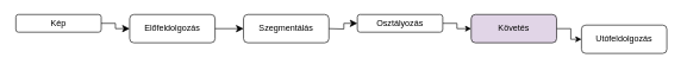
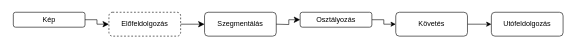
- <mxCell id="2" value="Előfeldolgozás" style="rounded=1;whiteSpace=wrap;html=1;fontSize=12;glass=0;strokeWidth=1;shadow=0;" parent="1" vertex="1"><mxGeometry x="180" y="20" width="120" height="40" as="geometry" /></mxCell>
+ <mxCell id="2" value="Előfeldolgozás" style="rounded=1;whiteSpace=wrap;html=1;fontSize=12;glass=0;strokeWidth=1;shadow=0;dashed=1;" parent="1" vertex="1"><mxGeometry x="180" y="20" width="120" height="40" as="geometry" /></mxCell>
- <mxCell id="10" value="Követés" style="rounded=1;whiteSpace=wrap;html=1;fontSize=12;glass=0;strokeWidth=1;shadow=0;fillColor=#e1d5e7;" vertex="1" parent="1"><mxGeometry x="660" y="20" width="120" height="40" as="geometry" /></mxCell>
+ <mxCell id="10" value="Követés" style="rounded=1;whiteSpace=wrap;html=1;fontSize=12;glass=0;strokeWidth=1;shadow=0;" vertex="1" parent="1"><mxGeometry x="660" y="20" width="120" height="40" as="geometry" /></mxCell>
- <mxCell id="11" value="Utófeldolgozás" style="rounded=1;whiteSpace=wrap;html=1;fontSize=12;glass=0;strokeWidth=1;shadow=0;" vertex="1" parent="1"><mxGeometry x="815" y="35" width="120" height="40" as="geometry" /></mxCell>
+ <mxCell id="11" value="Utófeldolgozás" style="rounded=1;whiteSpace=wrap;html=1;fontSize=12;glass=0;strokeWidth=1;shadow=0;" vertex="1" parent="1"><mxGeometry x="820" y="20" width="120" height="40" as="geometry" /></mxCell>
